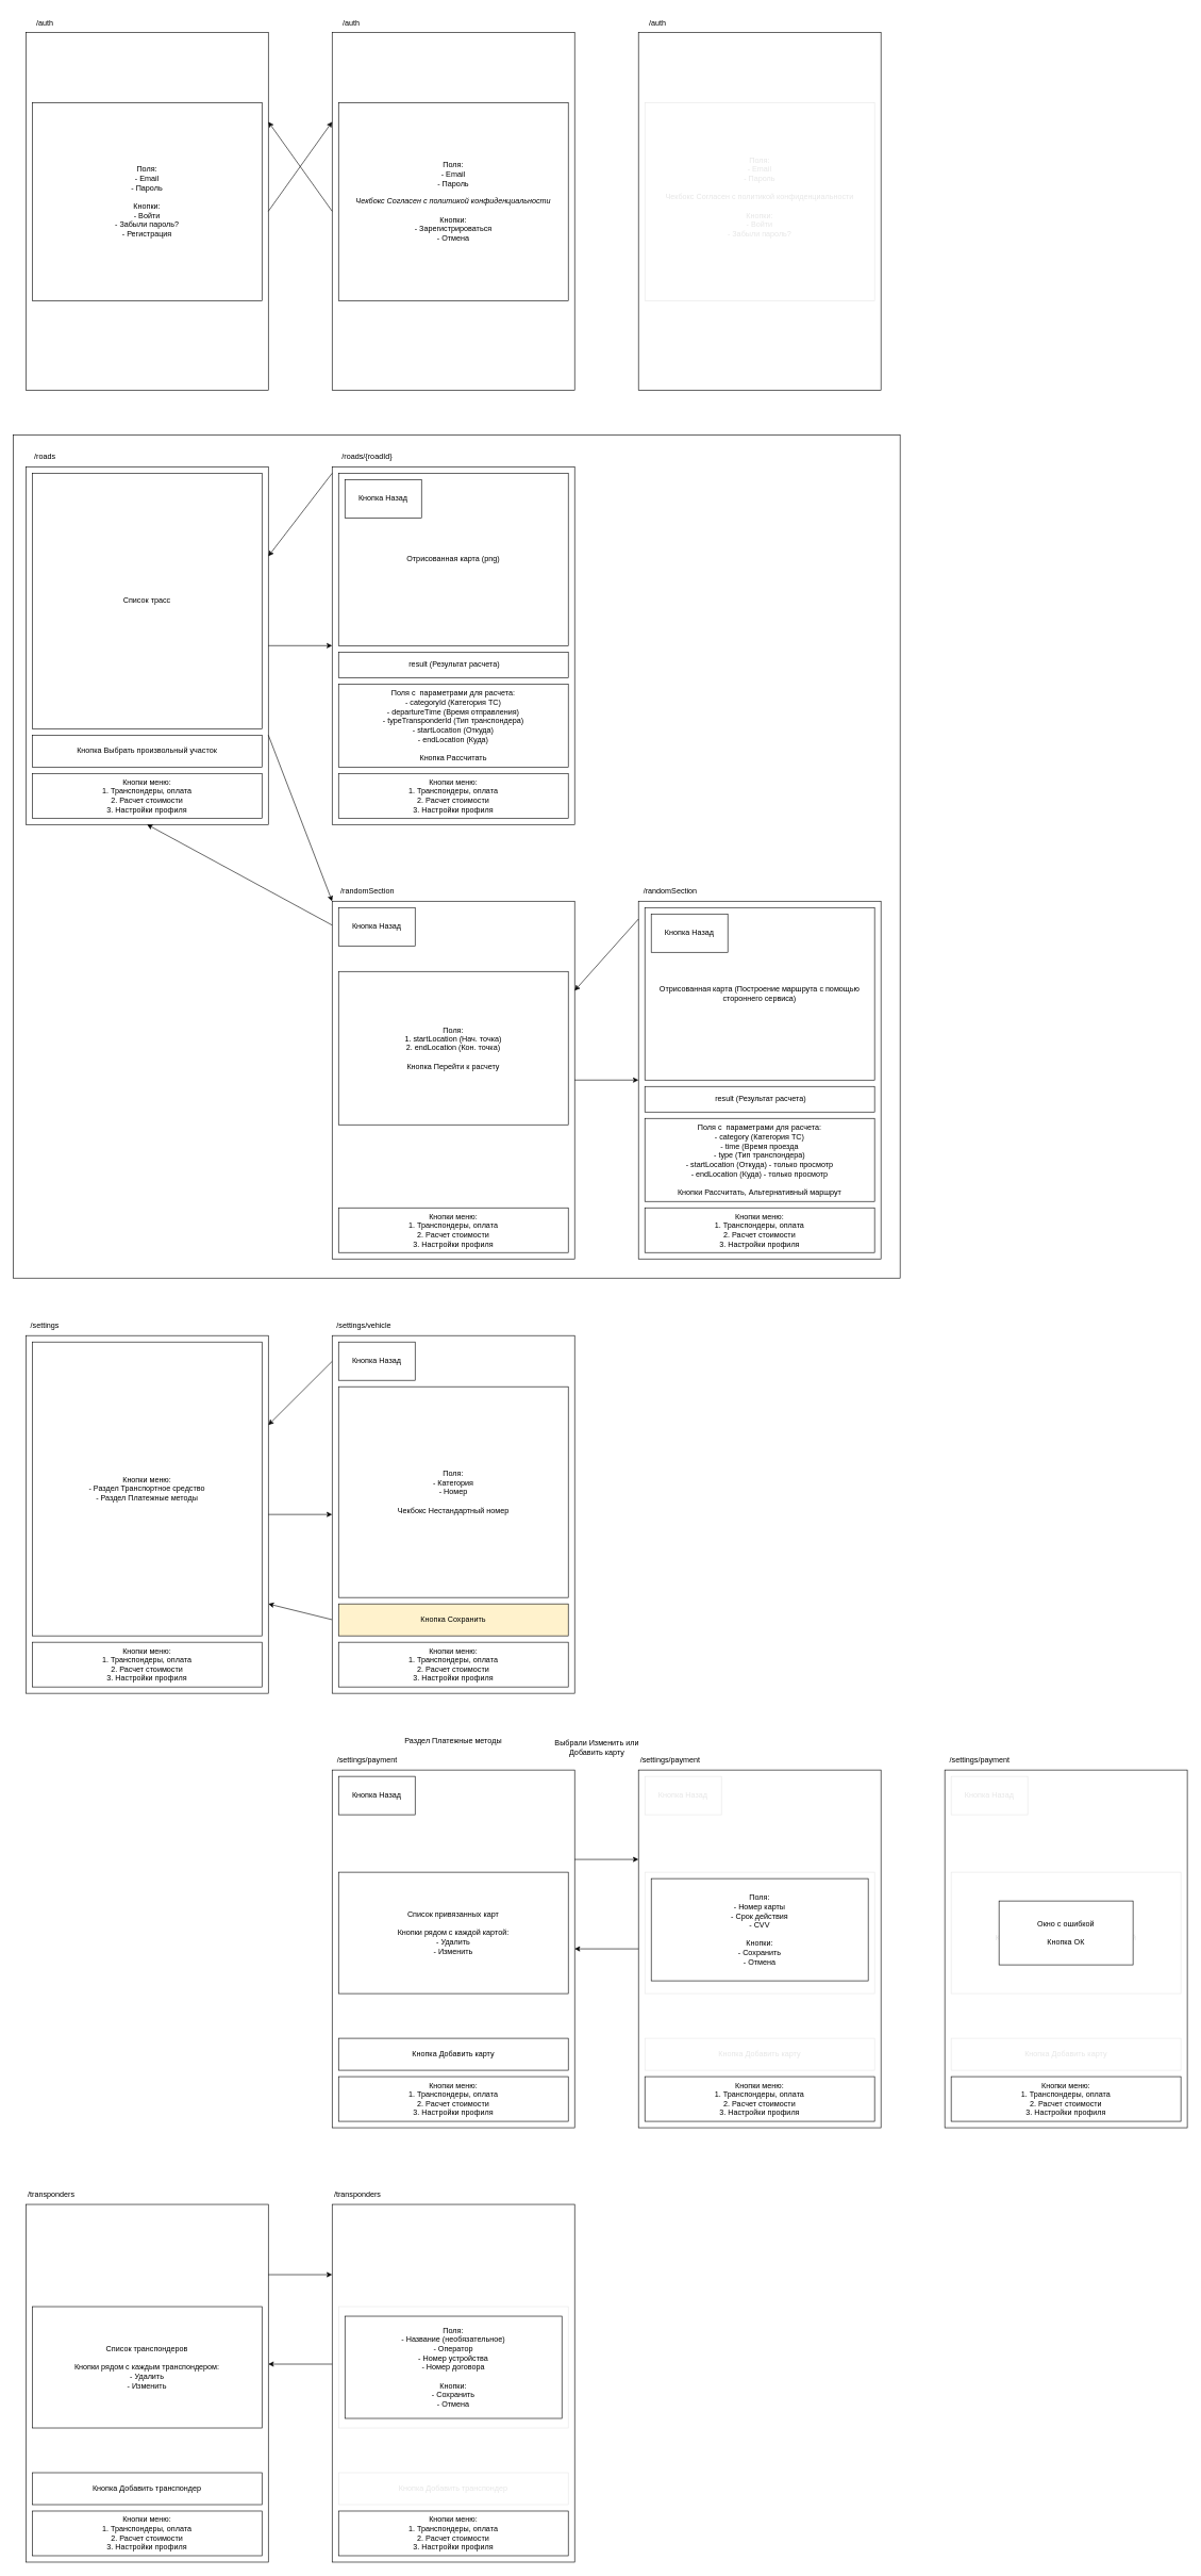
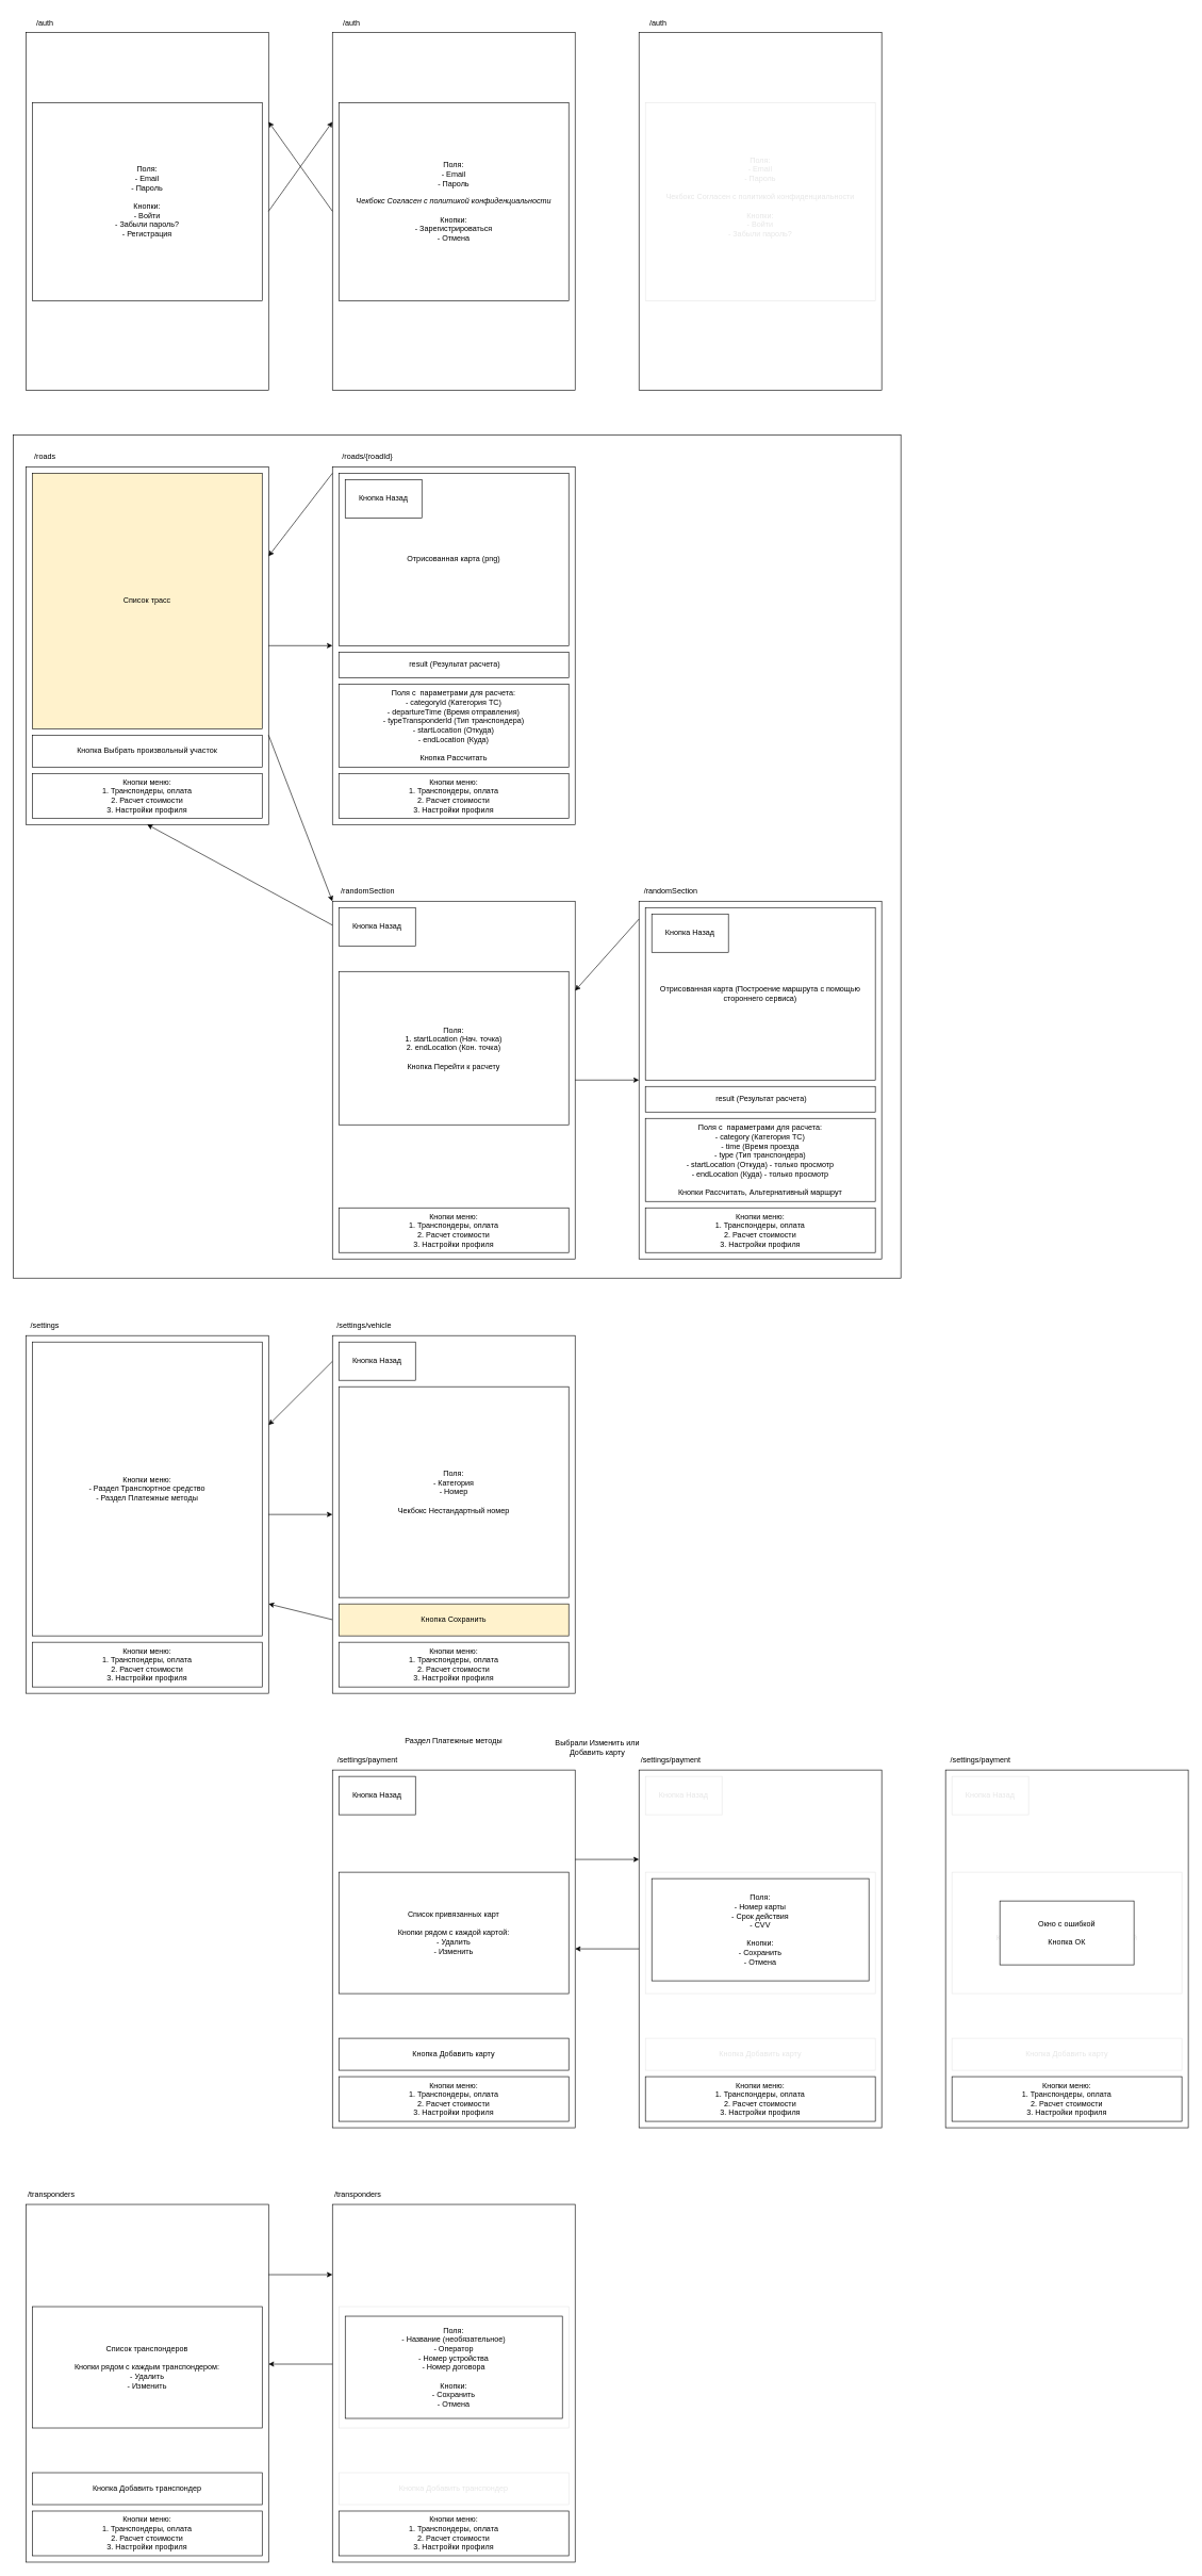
- <mxCell id="5" value="Список трасс" style="rounded=0;whiteSpace=wrap;html=1;" parent="1" vertex="1"><mxGeometry x="50" y="740" width="360" height="400" as="geometry" /></mxCell>
+ <mxCell id="5" value="Список трасс" style="rounded=0;whiteSpace=wrap;html=1;fillColor=#fff2cc;" parent="1" vertex="1"><mxGeometry x="50" y="740" width="360" height="400" as="geometry" /></mxCell>
